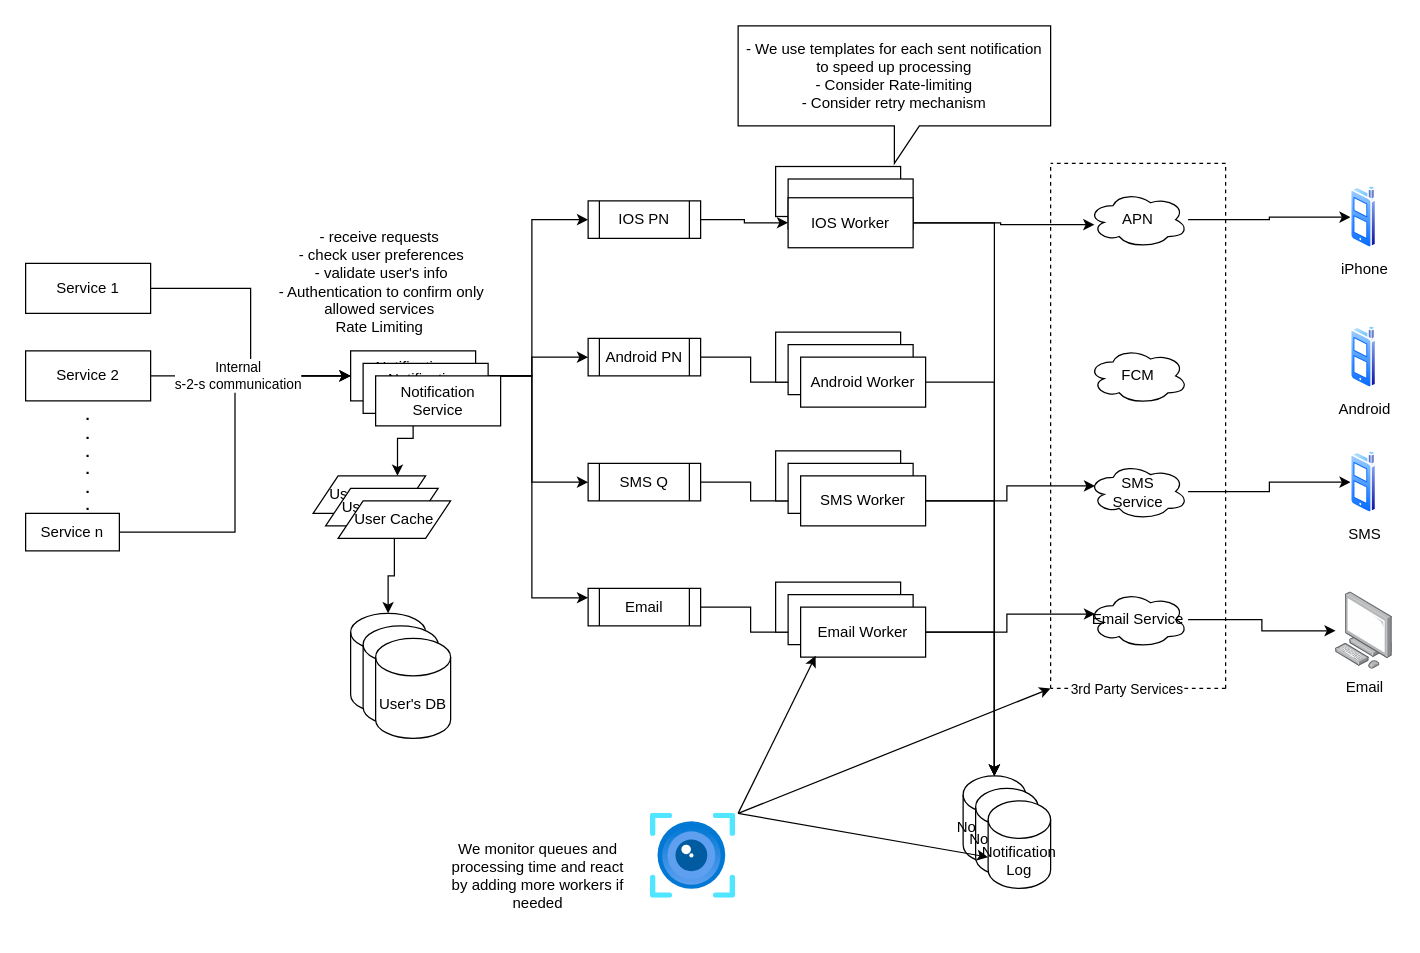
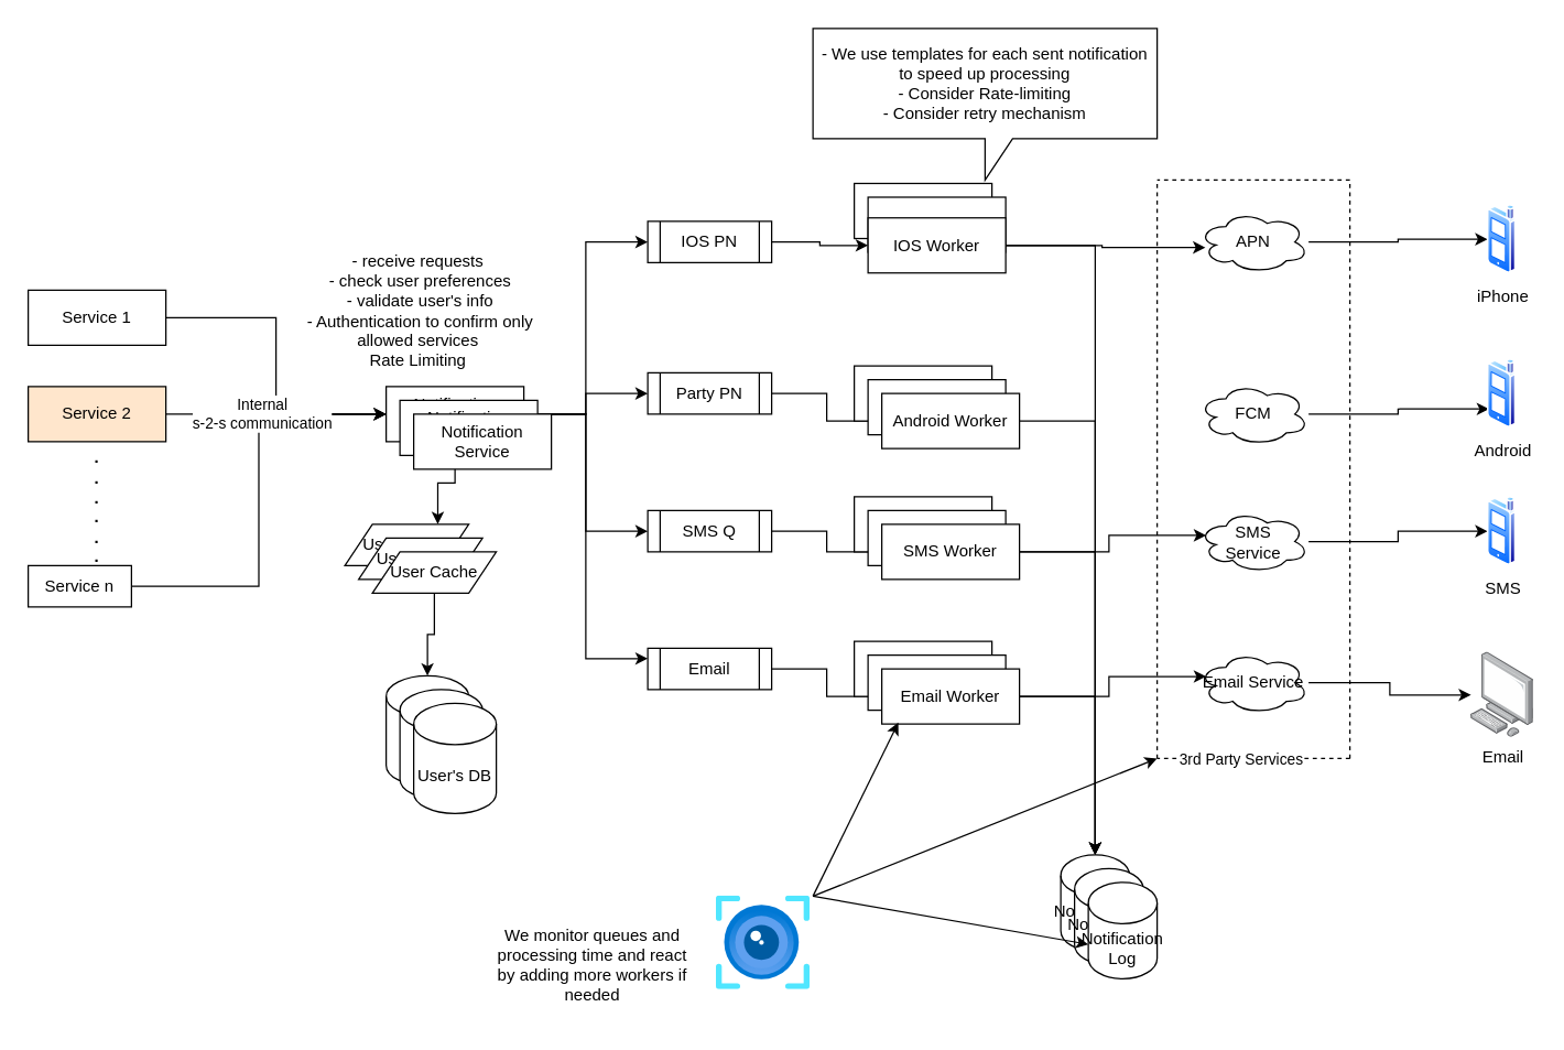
- <mxCell id="28" value="Android PN" style="shape=process;whiteSpace=wrap;html=1;backgroundOutline=1;" vertex="1" parent="1"><mxGeometry x="470" y="270" width="90" height="30" as="geometry" /></mxCell>
+ <mxCell id="28" value="Party PN" style="shape=process;whiteSpace=wrap;html=1;backgroundOutline=1;" vertex="1" parent="1"><mxGeometry x="470" y="270" width="90" height="30" as="geometry" /></mxCell>
- <mxCell id="5" value="Service 2" style="rounded=0;whiteSpace=wrap;html=1;" vertex="1" parent="1"><mxGeometry x="20" y="280" width="100" height="40" as="geometry" /></mxCell>
+ <mxCell id="5" value="Service 2" style="rounded=0;whiteSpace=wrap;html=1;fillColor=#ffe6cc;" vertex="1" parent="1"><mxGeometry x="20" y="280" width="100" height="40" as="geometry" /></mxCell>
+ <mxCell id="58" style="edgeStyle=orthogonalEdgeStyle;rounded=0;orthogonalLoop=1;jettySize=auto;html=1;entryX=0;entryY=0.75;entryDx=0;entryDy=0;" edge="1" parent="1" source="59" target="65"><mxGeometry relative="1" as="geometry" /></mxCell>
